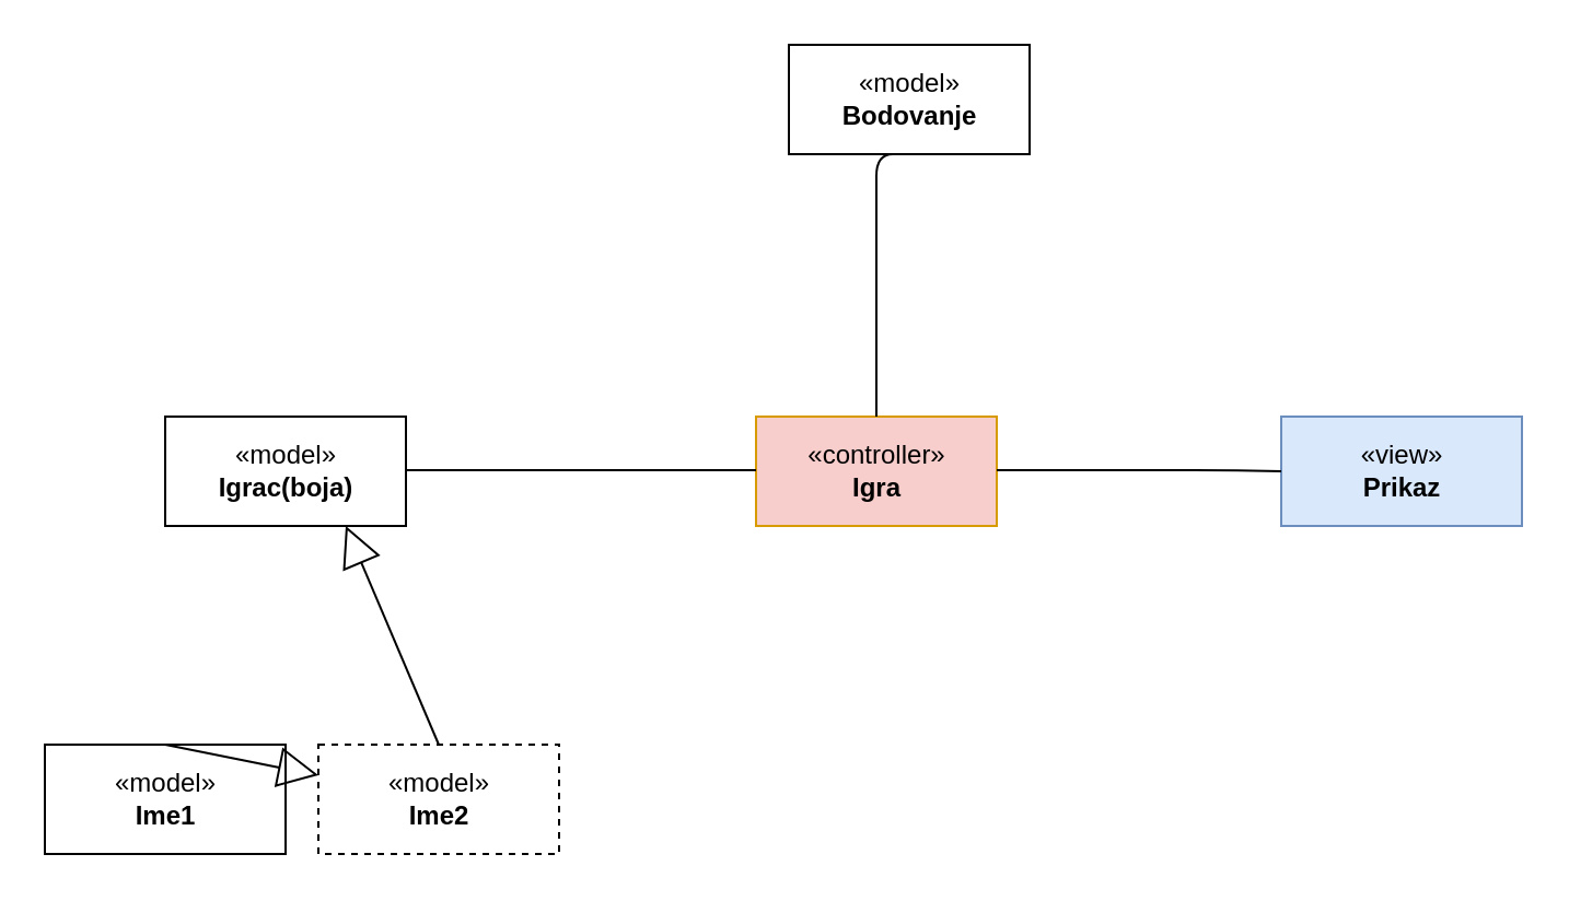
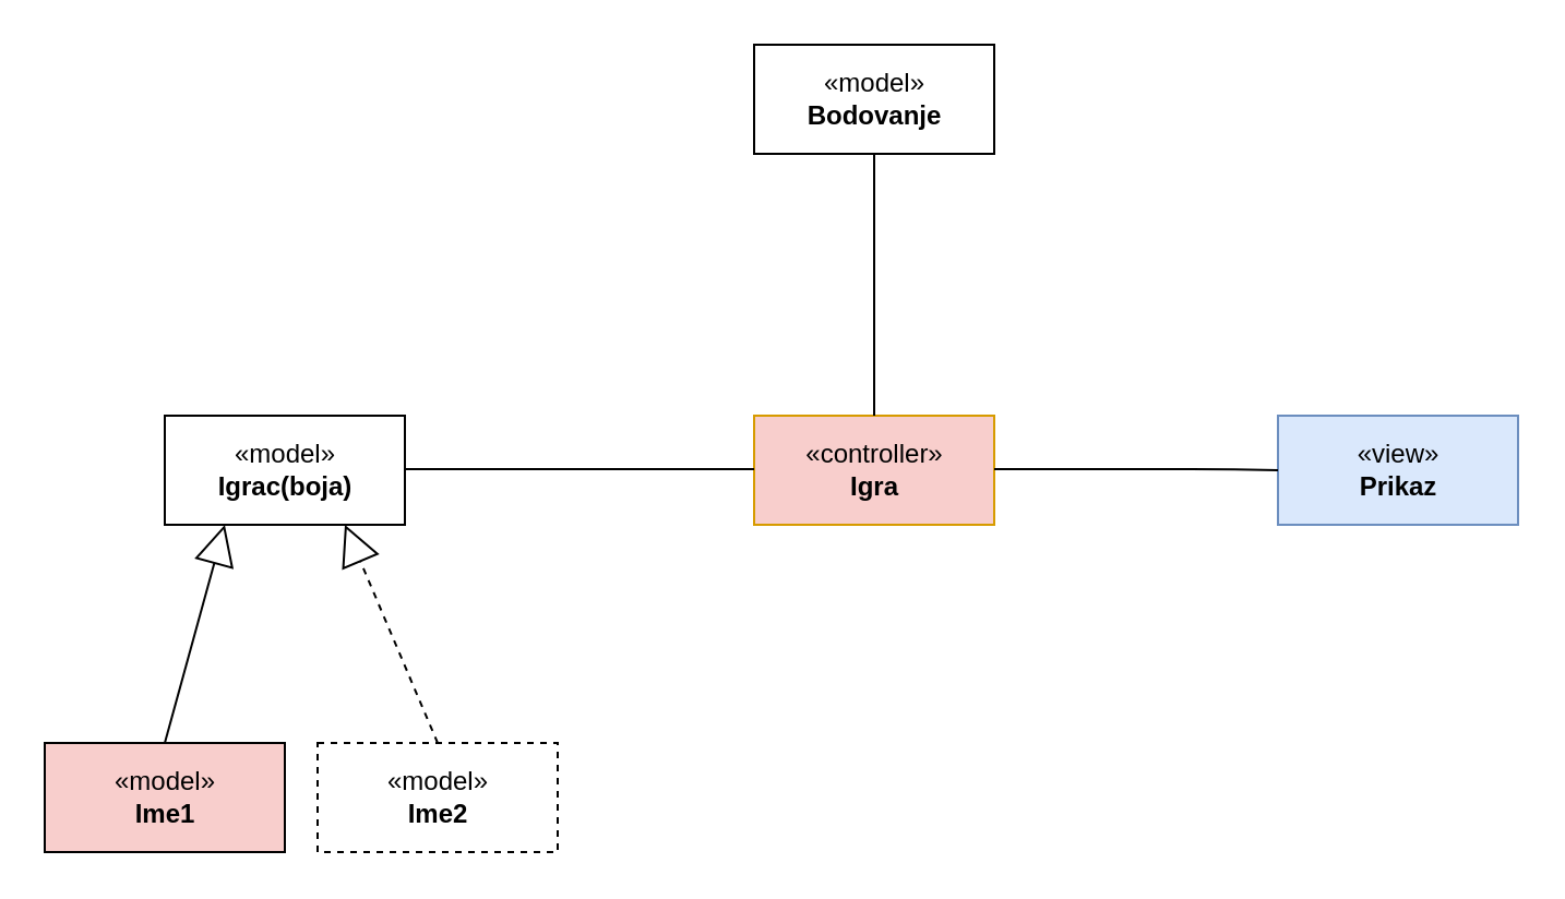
- <mxCell id="11" value="«model»&lt;br&gt;&lt;b&gt;Bodovanje&lt;/b&gt;" style="html=1;" parent="1" vertex="1"><mxGeometry x="360" y="20" width="110" height="50" as="geometry" /></mxCell>
+ <mxCell id="11" value="«model»&lt;br&gt;&lt;b&gt;Bodovanje&lt;/b&gt;" style="html=1;" parent="1" vertex="1"><mxGeometry x="345" y="20" width="110" height="50" as="geometry" /></mxCell>
- <mxCell id="10" value="" style="endArrow=block;endSize=16;endFill=0;html=1;entryX=0.75;entryY=1;entryDx=0;entryDy=0;exitX=0.5;exitY=0;exitDx=0;exitDy=0;" parent="1" source="6" target="4" edge="1"><mxGeometry width="160" relative="1" as="geometry"><mxPoint x="105" y="300" as="sourcePoint" /><mxPoint x="265" y="300" as="targetPoint" /></mxGeometry></mxCell>
+ <mxCell id="10" value="" style="endArrow=block;endSize=16;endFill=0;html=1;entryX=0.75;entryY=1;entryDx=0;entryDy=0;exitX=0.5;exitY=0;exitDx=0;exitDy=0;dashed=1;" parent="1" source="6" target="4" edge="1"><mxGeometry width="160" relative="1" as="geometry"><mxPoint x="105" y="300" as="sourcePoint" /><mxPoint x="265" y="300" as="targetPoint" /></mxGeometry></mxCell>
- <mxCell id="9" value="" style="endArrow=block;endSize=16;endFill=0;html=1;exitX=0.5;exitY=0;exitDx=0;exitDy=0;" parent="1" source="5" target="6" edge="1"><mxGeometry width="160" relative="1" as="geometry"><mxPoint x="70" y="340" as="sourcePoint" /><mxPoint x="55" y="250" as="targetPoint" /></mxGeometry></mxCell>
+ <mxCell id="9" value="" style="endArrow=block;endSize=16;endFill=0;html=1;exitX=0.5;exitY=0;exitDx=0;exitDy=0;entryX=0.25;entryY=1;entryDx=0;entryDy=0;" parent="1" source="5" target="4" edge="1"><mxGeometry width="160" relative="1" as="geometry"><mxPoint x="70" y="340" as="sourcePoint" /><mxPoint x="55" y="250" as="targetPoint" /></mxGeometry></mxCell>
- <mxCell id="5" value="«model»&lt;br&gt;&lt;b&gt;Ime1&lt;/b&gt;" style="html=1;" parent="1" vertex="1"><mxGeometry x="20" y="340" width="110" height="50" as="geometry" /></mxCell>
+ <mxCell id="5" value="«model»&lt;br&gt;&lt;b&gt;Ime1&lt;/b&gt;" style="html=1;fillColor=#f8cecc;" parent="1" vertex="1"><mxGeometry x="20" y="340" width="110" height="50" as="geometry" /></mxCell>
